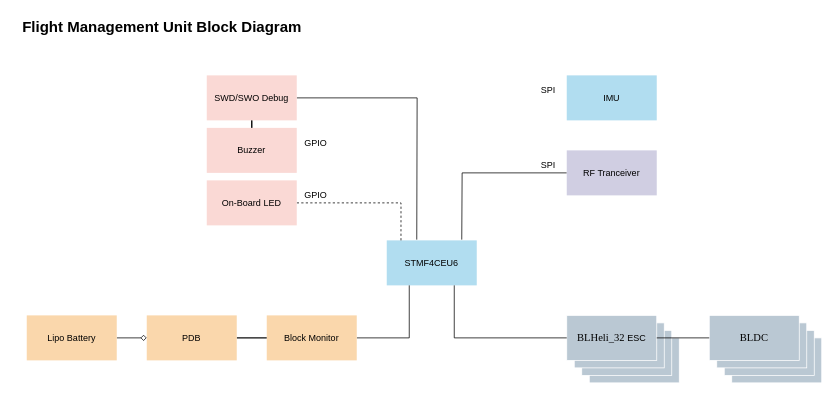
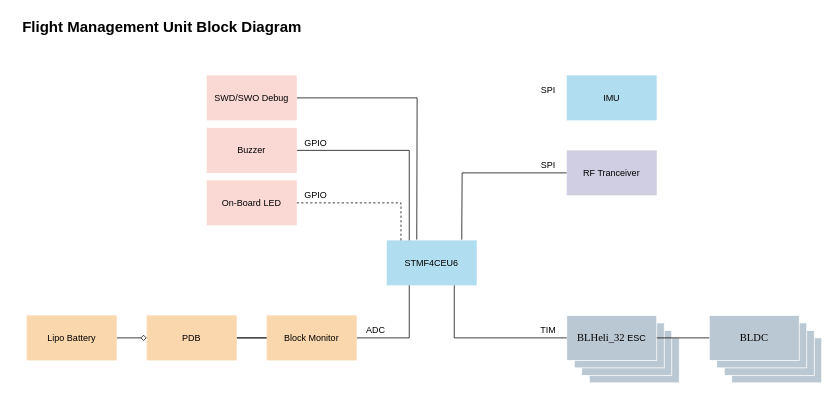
- <mxCell id="3" style="edgeStyle=orthogonalEdgeStyle;rounded=0;orthogonalLoop=1;jettySize=auto;html=1;endArrow=none;endFill=0;" parent="1" source="4" target="6" edge="1"><mxGeometry relative="1" as="geometry" /></mxCell>
+ <mxCell id="3" style="edgeStyle=orthogonalEdgeStyle;rounded=0;orthogonalLoop=1;jettySize=auto;html=1;entryX=0.25;entryY=0;entryDx=0;entryDy=0;endArrow=none;endFill=0;" parent="1" source="4" target="2" edge="1"><mxGeometry relative="1" as="geometry" /></mxCell>
+ <mxCell id="36" value="ADC" style="text;html=1;align=center;verticalAlign=middle;resizable=0;points=[];autosize=1;" parent="1" vertex="1"><mxGeometry x="480" y="430" width="40" height="20" as="geometry" /></mxCell>
+ <mxCell id="35" value="TIM" style="text;html=1;align=center;verticalAlign=middle;resizable=0;points=[];autosize=1;" parent="1" vertex="1"><mxGeometry x="710" y="430" width="40" height="20" as="geometry" /></mxCell>
